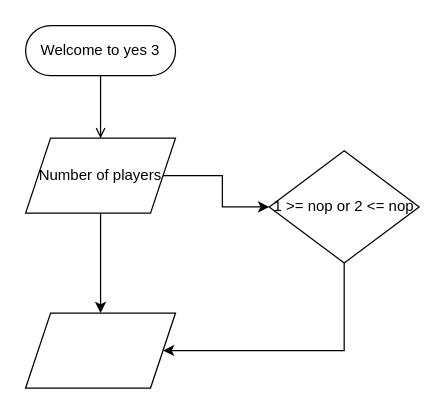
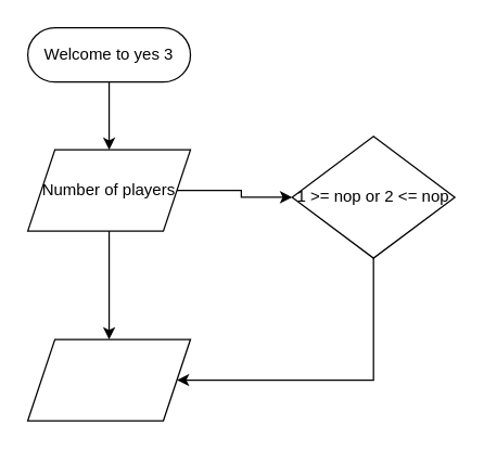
- <mxCell id="2" style="edgeStyle=orthogonalEdgeStyle;rounded=0;orthogonalLoop=1;jettySize=auto;html=1;entryX=0.5;entryY=0;entryDx=0;entryDy=0;endArrow=open;" edge="1" parent="1" source="3" target="6"><mxGeometry relative="1" as="geometry" /></mxCell>
+ <mxCell id="2" style="edgeStyle=orthogonalEdgeStyle;rounded=0;orthogonalLoop=1;jettySize=auto;html=1;entryX=0.5;entryY=0;entryDx=0;entryDy=0;" edge="1" parent="1" source="3" target="6"><mxGeometry relative="1" as="geometry" /></mxCell>
- <mxCell id="8" value="1 &amp;gt;= nop or 2 &amp;lt;= nop" style="rhombus;whiteSpace=wrap;html=1;" vertex="1" parent="1"><mxGeometry x="215" y="120" width="120" height="90" as="geometry" /></mxCell>
+ <mxCell id="8" value="1 &amp;gt;= nop or 2 &amp;lt;= nop" style="rhombus;whiteSpace=wrap;html=1;" vertex="1" parent="1"><mxGeometry x="215" y="100" width="120" height="90" as="geometry" /></mxCell>
